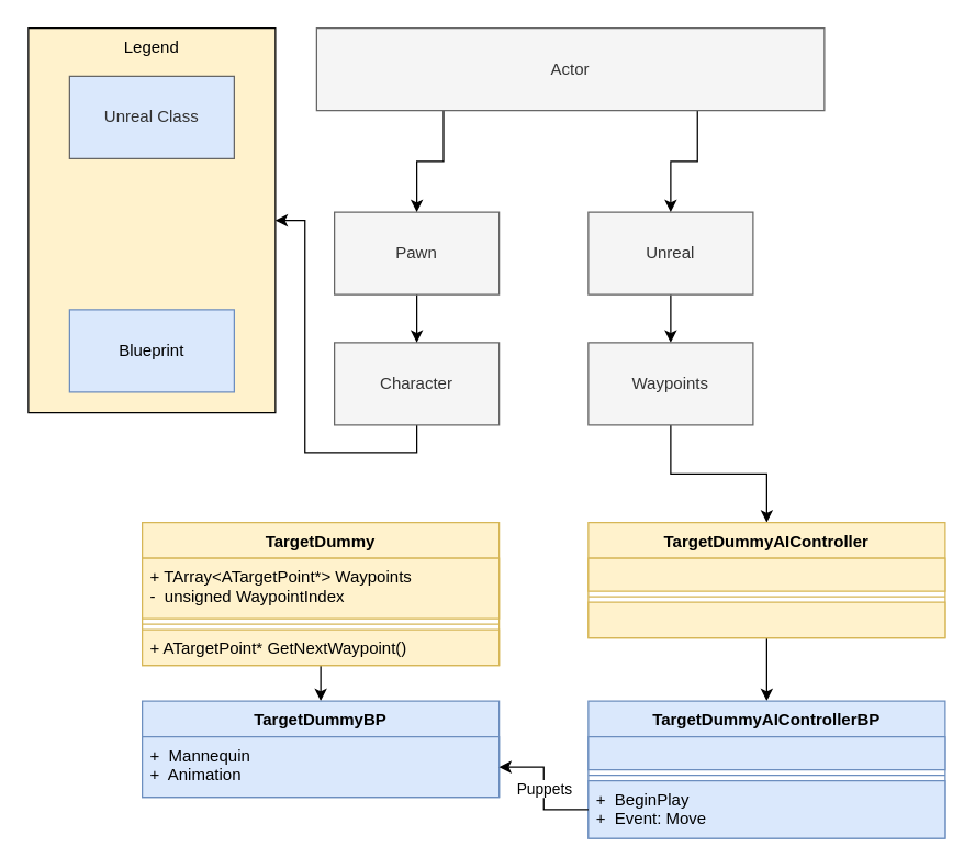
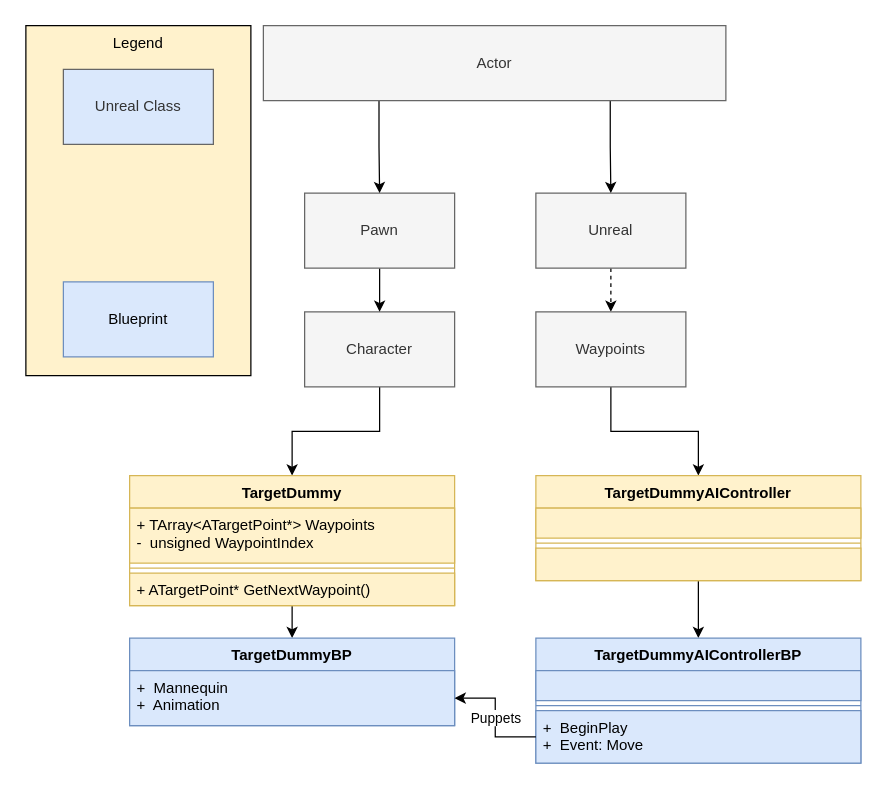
- <mxCell id="13" value="Actor" style="rounded=0;whiteSpace=wrap;html=1;fillColor=#f5f5f5;strokeColor=#666666;fontColor=#333333;" vertex="1" parent="1"><mxGeometry x="230" y="20" width="370" height="60" as="geometry" /></mxCell>
+ <mxCell id="13" value="Actor" style="rounded=0;whiteSpace=wrap;html=1;fillColor=#f5f5f5;strokeColor=#666666;fontColor=#333333;" vertex="1" parent="1"><mxGeometry x="210" y="20" width="370" height="60" as="geometry" /></mxCell>
- <mxCell id="4" style="edgeStyle=orthogonalEdgeStyle;rounded=0;orthogonalLoop=1;jettySize=auto;html=1;exitX=0.5;exitY=1;exitDx=0;exitDy=0;entryX=0.5;entryY=0;entryDx=0;entryDy=0;" edge="1" parent="1" source="5" target="15"><mxGeometry relative="1" as="geometry" /></mxCell>
+ <mxCell id="4" style="edgeStyle=orthogonalEdgeStyle;rounded=0;orthogonalLoop=1;jettySize=auto;html=1;exitX=0.5;exitY=1;exitDx=0;exitDy=0;entryX=0.5;entryY=0;entryDx=0;entryDy=0;dashed=1;" edge="1" parent="1" source="5" target="15"><mxGeometry relative="1" as="geometry" /></mxCell>
- <mxCell id="2" style="edgeStyle=orthogonalEdgeStyle;rounded=0;orthogonalLoop=1;jettySize=auto;html=1;exitX=0.5;exitY=1;exitDx=0;exitDy=0;" edge="1" parent="1" source="3" target="6"><mxGeometry relative="1" as="geometry"><mxPoint x="120" y="350" as="targetPoint" /></mxGeometry></mxCell>
+ <mxCell id="2" style="edgeStyle=orthogonalEdgeStyle;rounded=0;orthogonalLoop=1;jettySize=auto;html=1;exitX=0.5;exitY=1;exitDx=0;exitDy=0;entryX=0.5;entryY=0;entryDx=0;entryDy=0;" edge="1" parent="1" source="3" target="17"><mxGeometry relative="1" as="geometry"><mxPoint x="120" y="350" as="targetPoint" /></mxGeometry></mxCell>
